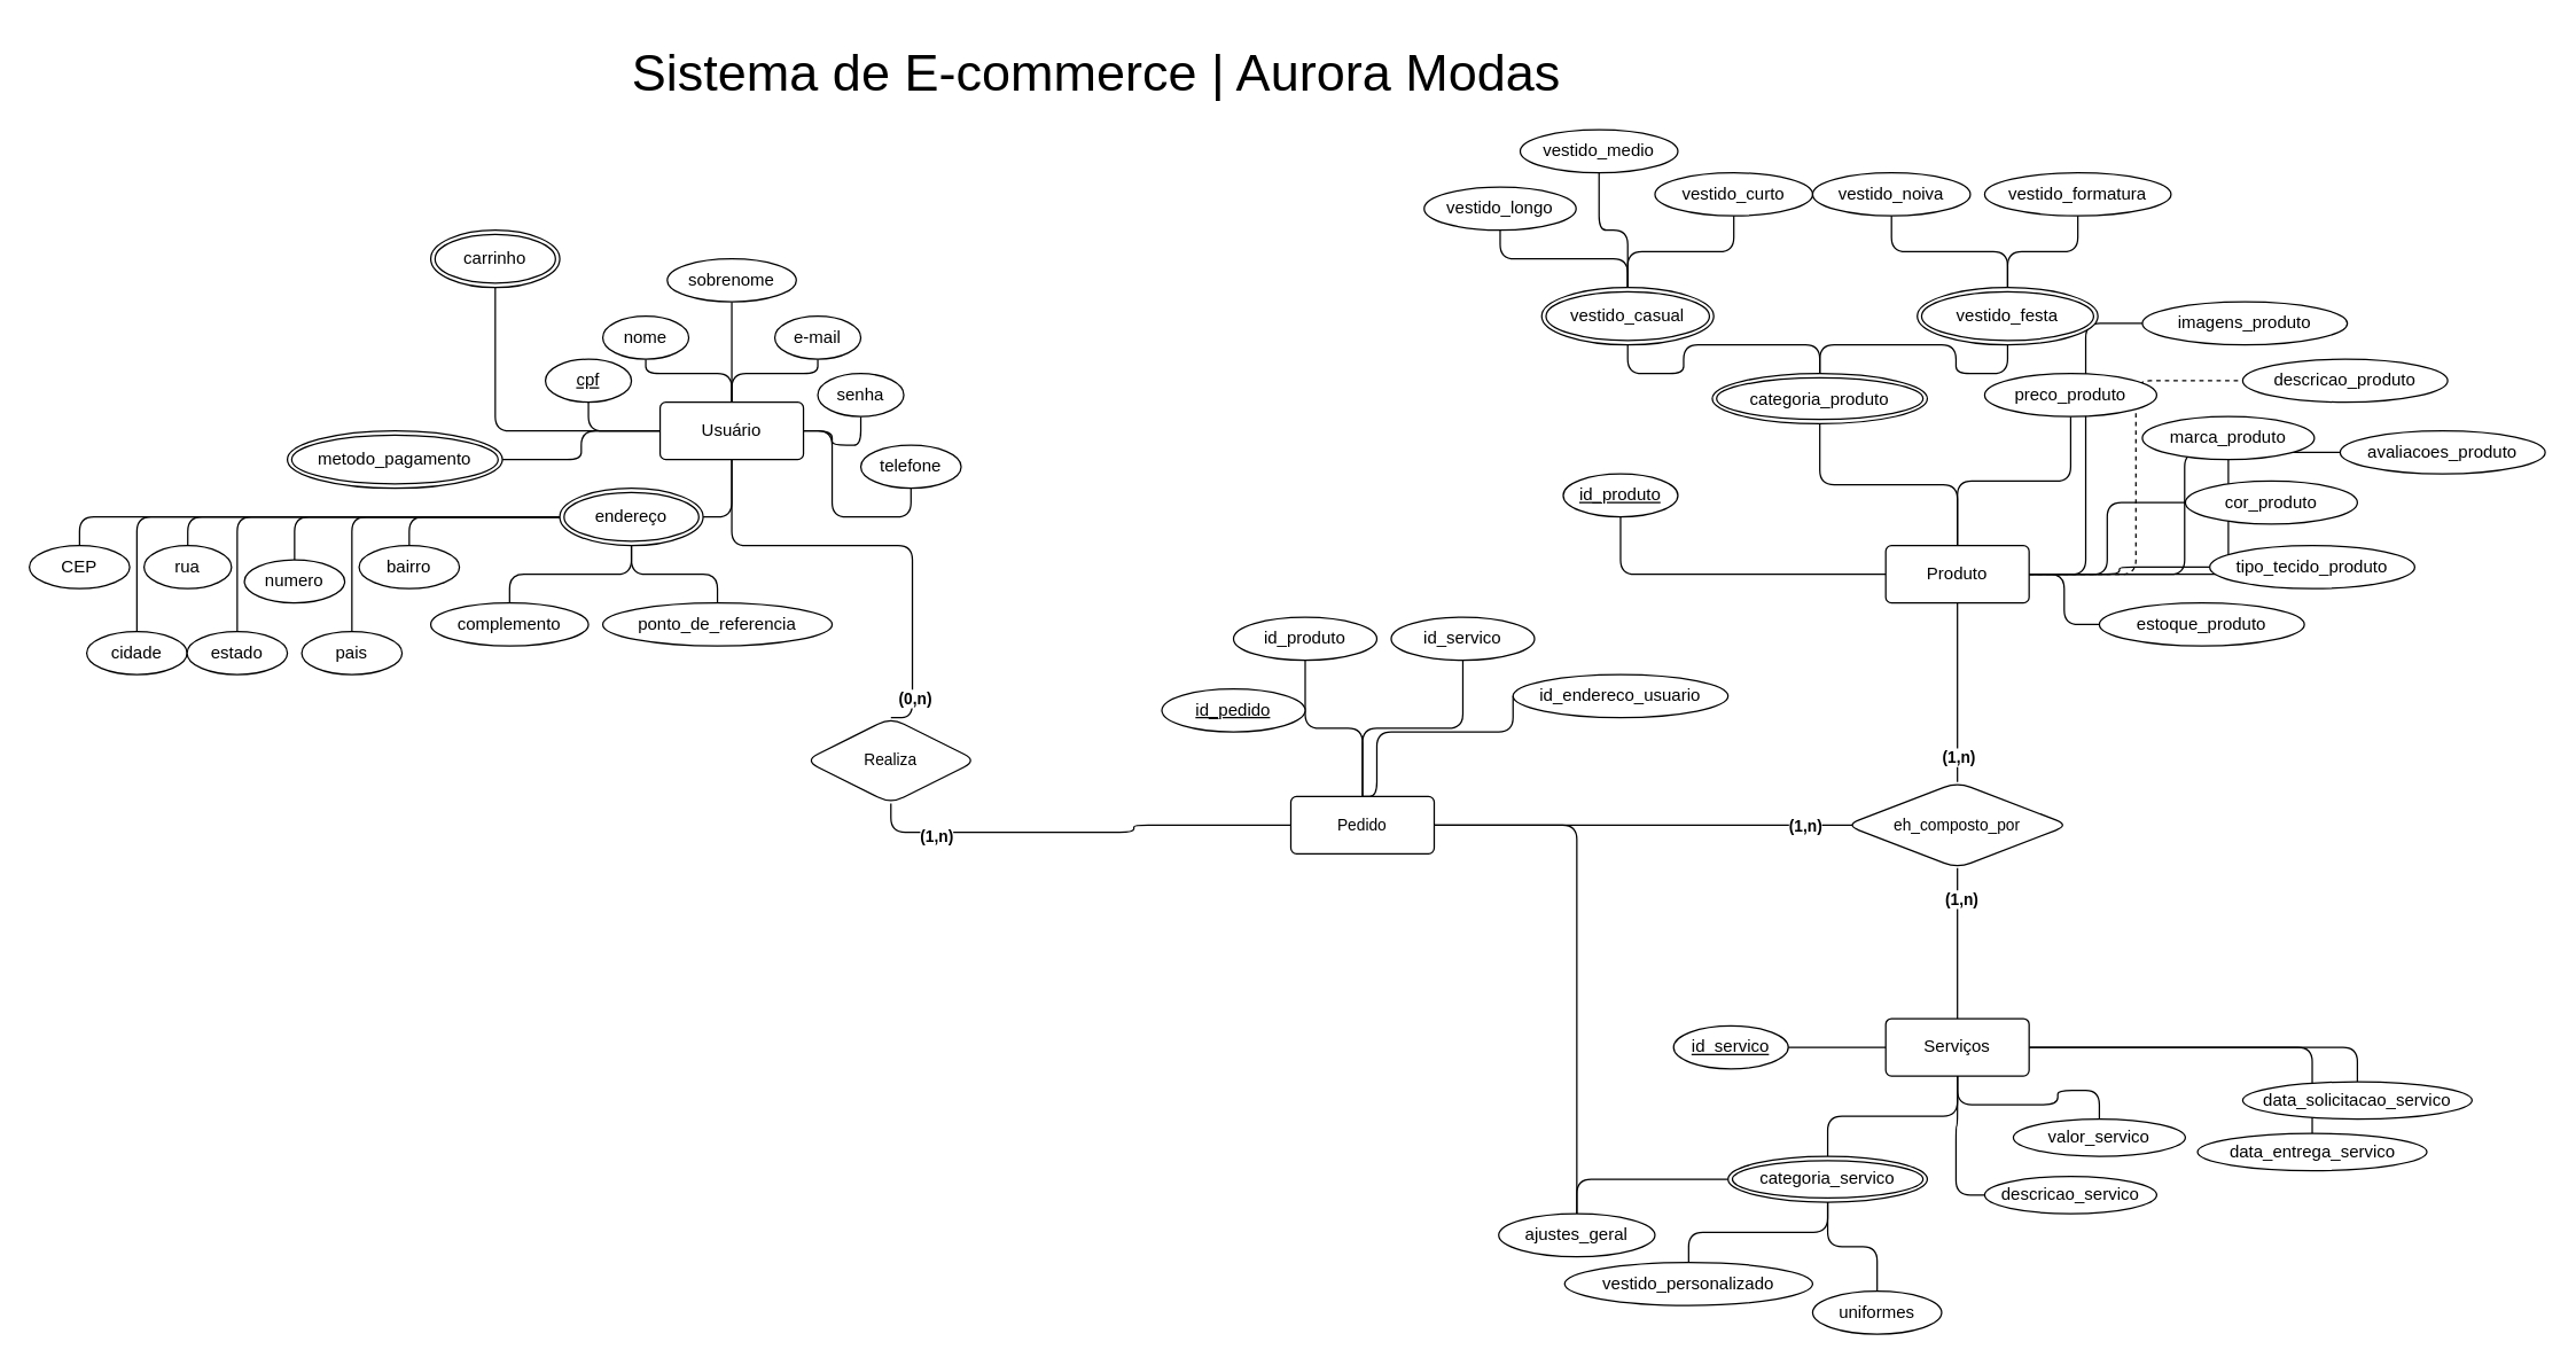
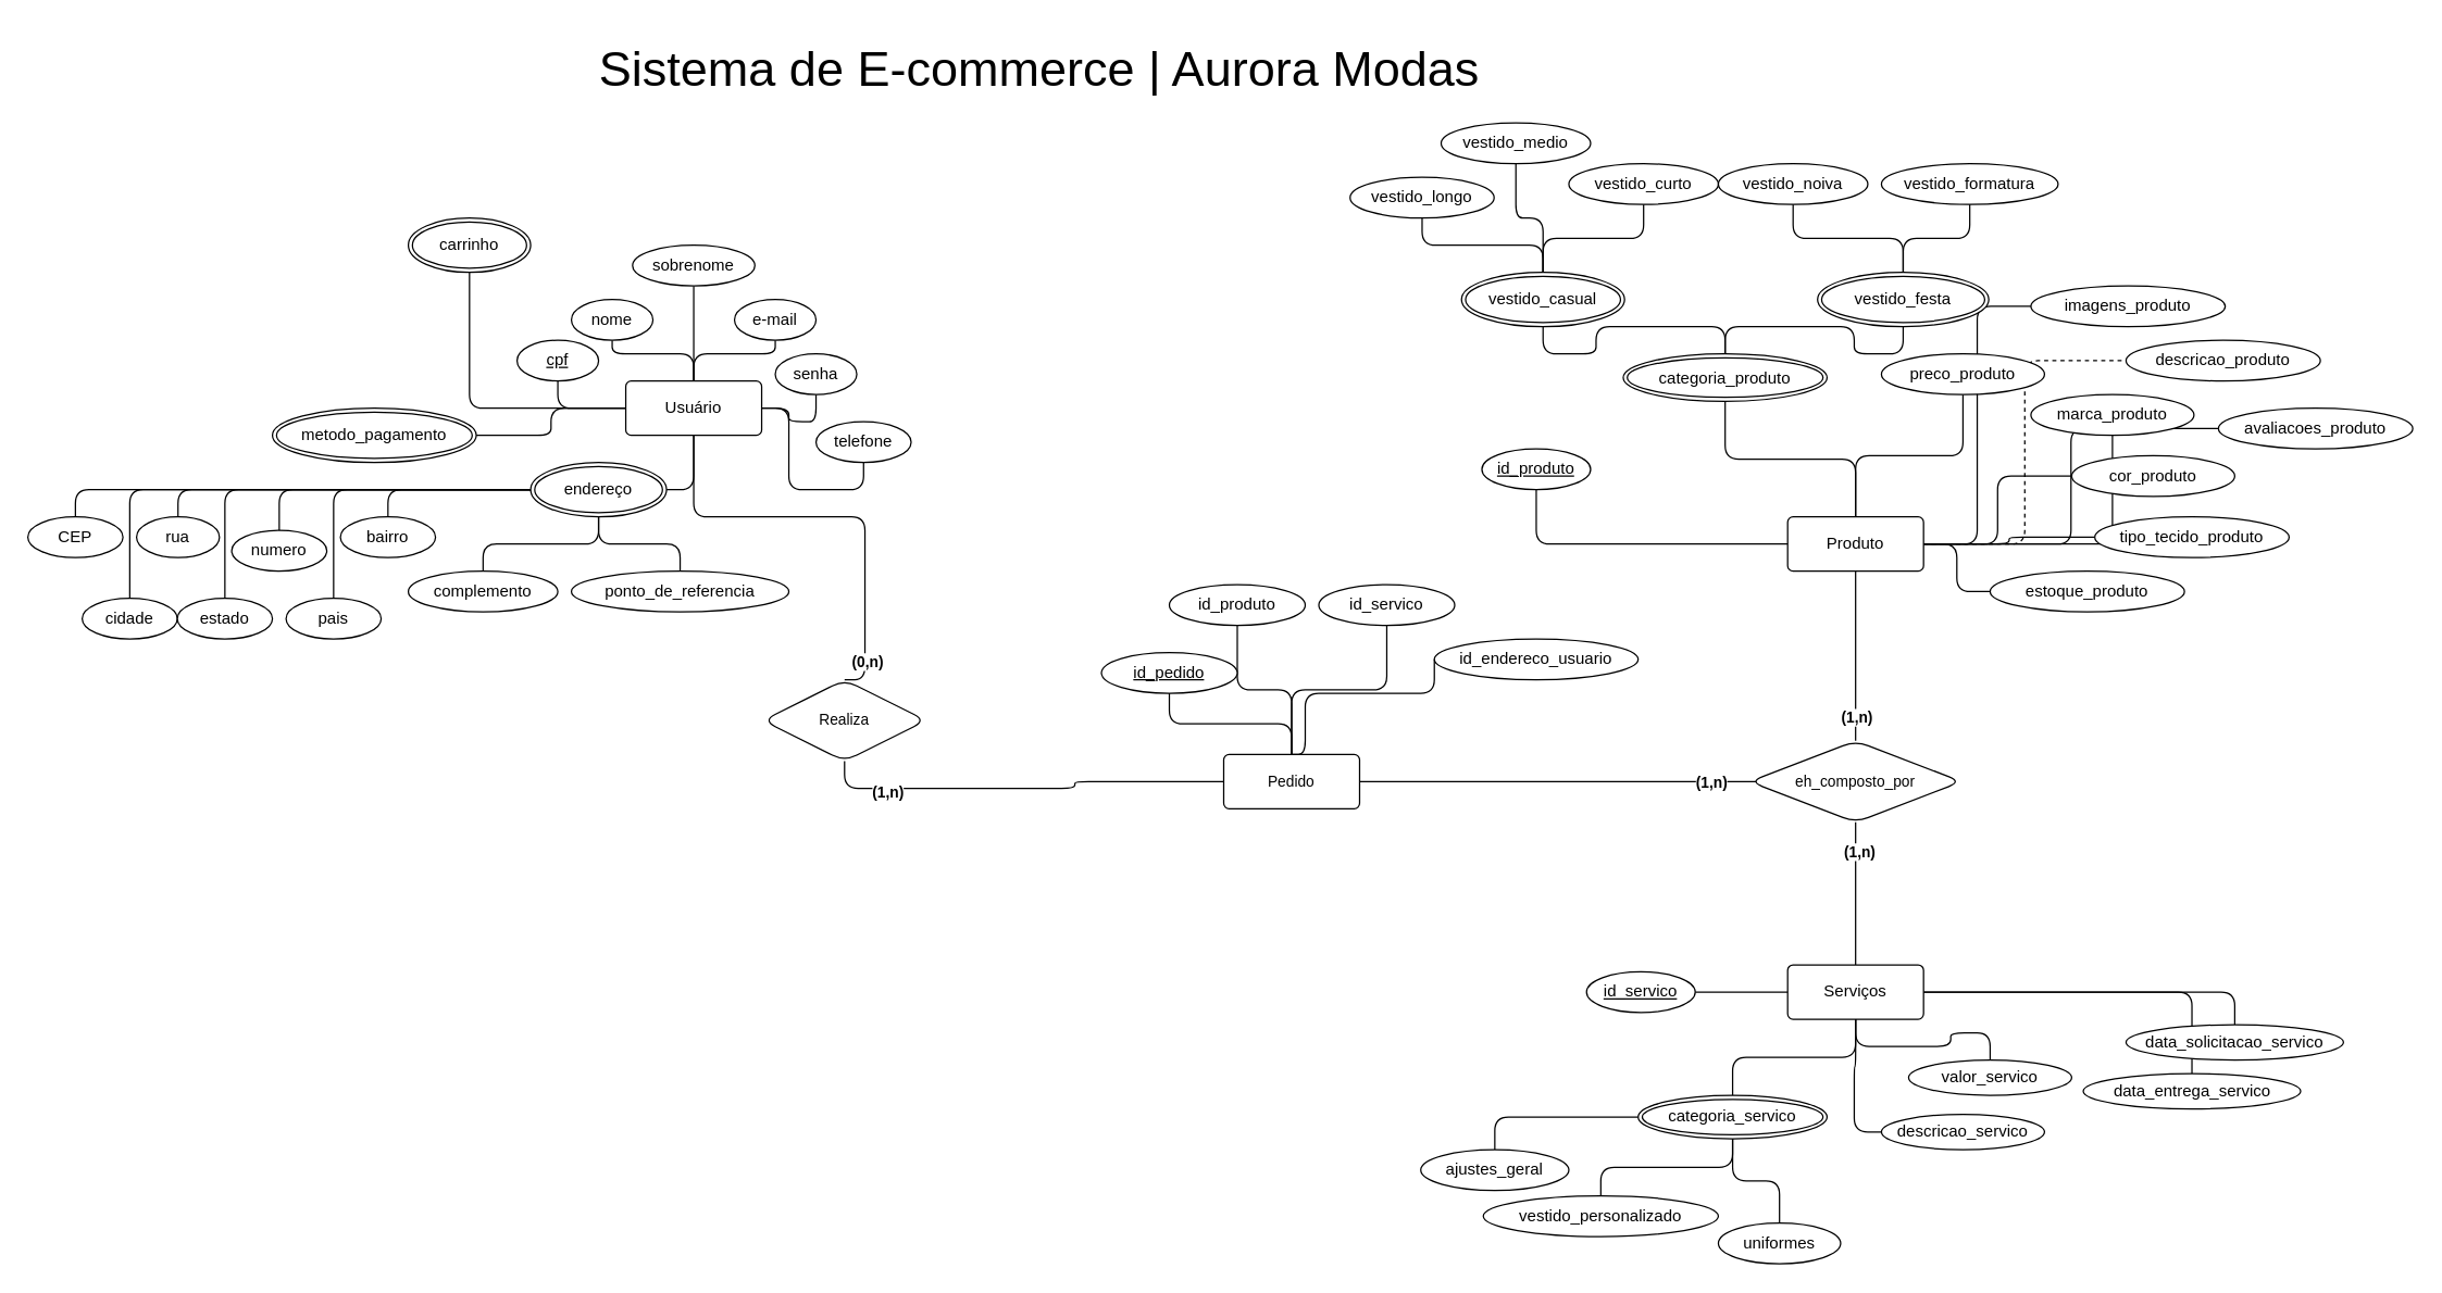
- <mxCell id="94" style="edgeStyle=orthogonalEdgeStyle;rounded=1;orthogonalLoop=1;jettySize=auto;html=1;strokeColor=default;align=center;verticalAlign=middle;fontFamily=Helvetica;fontSize=11;fontColor=default;labelBackgroundColor=default;endArrow=none;endFill=0;" edge="1" parent="1" source="100" target="88"><mxGeometry relative="1" as="geometry" /></mxCell>
+ <mxCell id="94" style="edgeStyle=orthogonalEdgeStyle;rounded=1;orthogonalLoop=1;jettySize=auto;html=1;entryX=0.5;entryY=1;entryDx=0;entryDy=0;strokeColor=default;align=center;verticalAlign=middle;fontFamily=Helvetica;fontSize=11;fontColor=default;labelBackgroundColor=default;endArrow=none;endFill=0;" edge="1" parent="1" source="100" target="104"><mxGeometry relative="1" as="geometry" /></mxCell>
